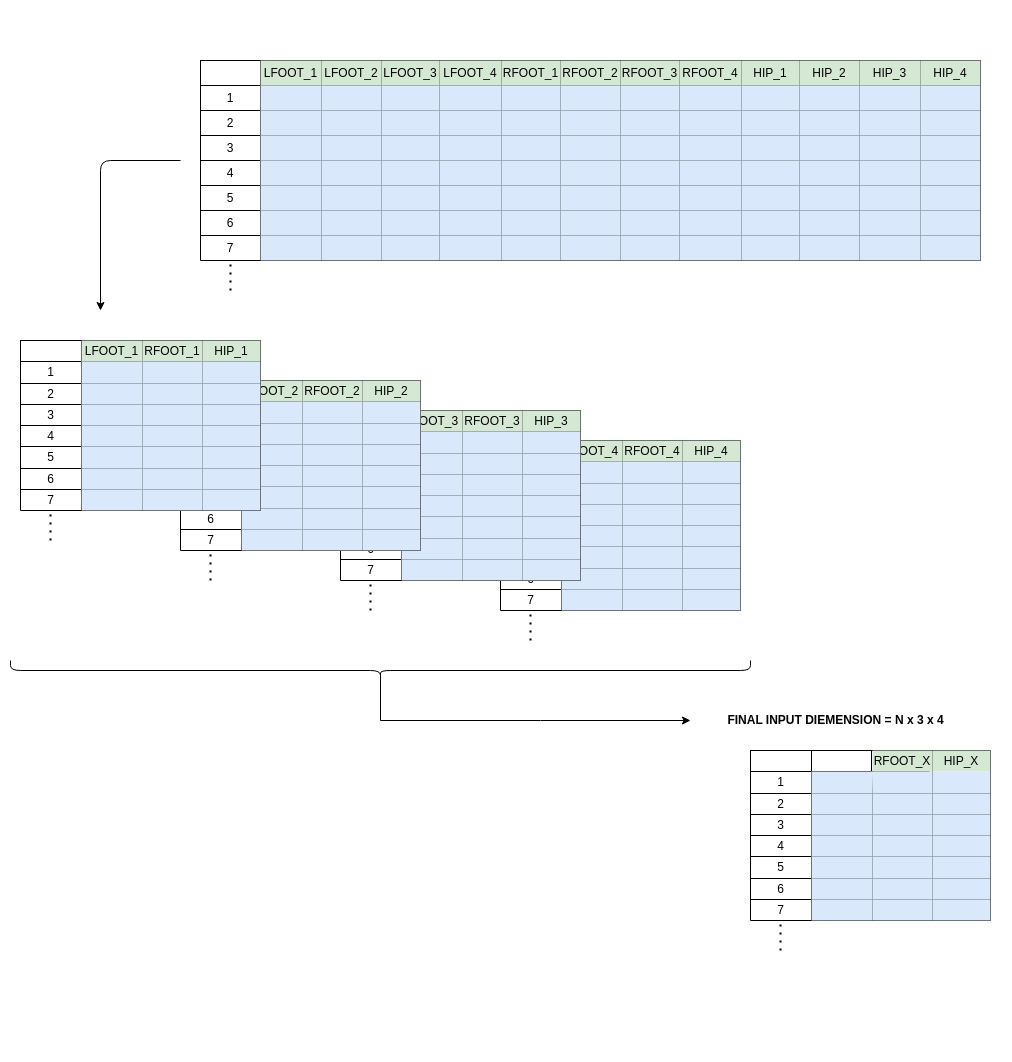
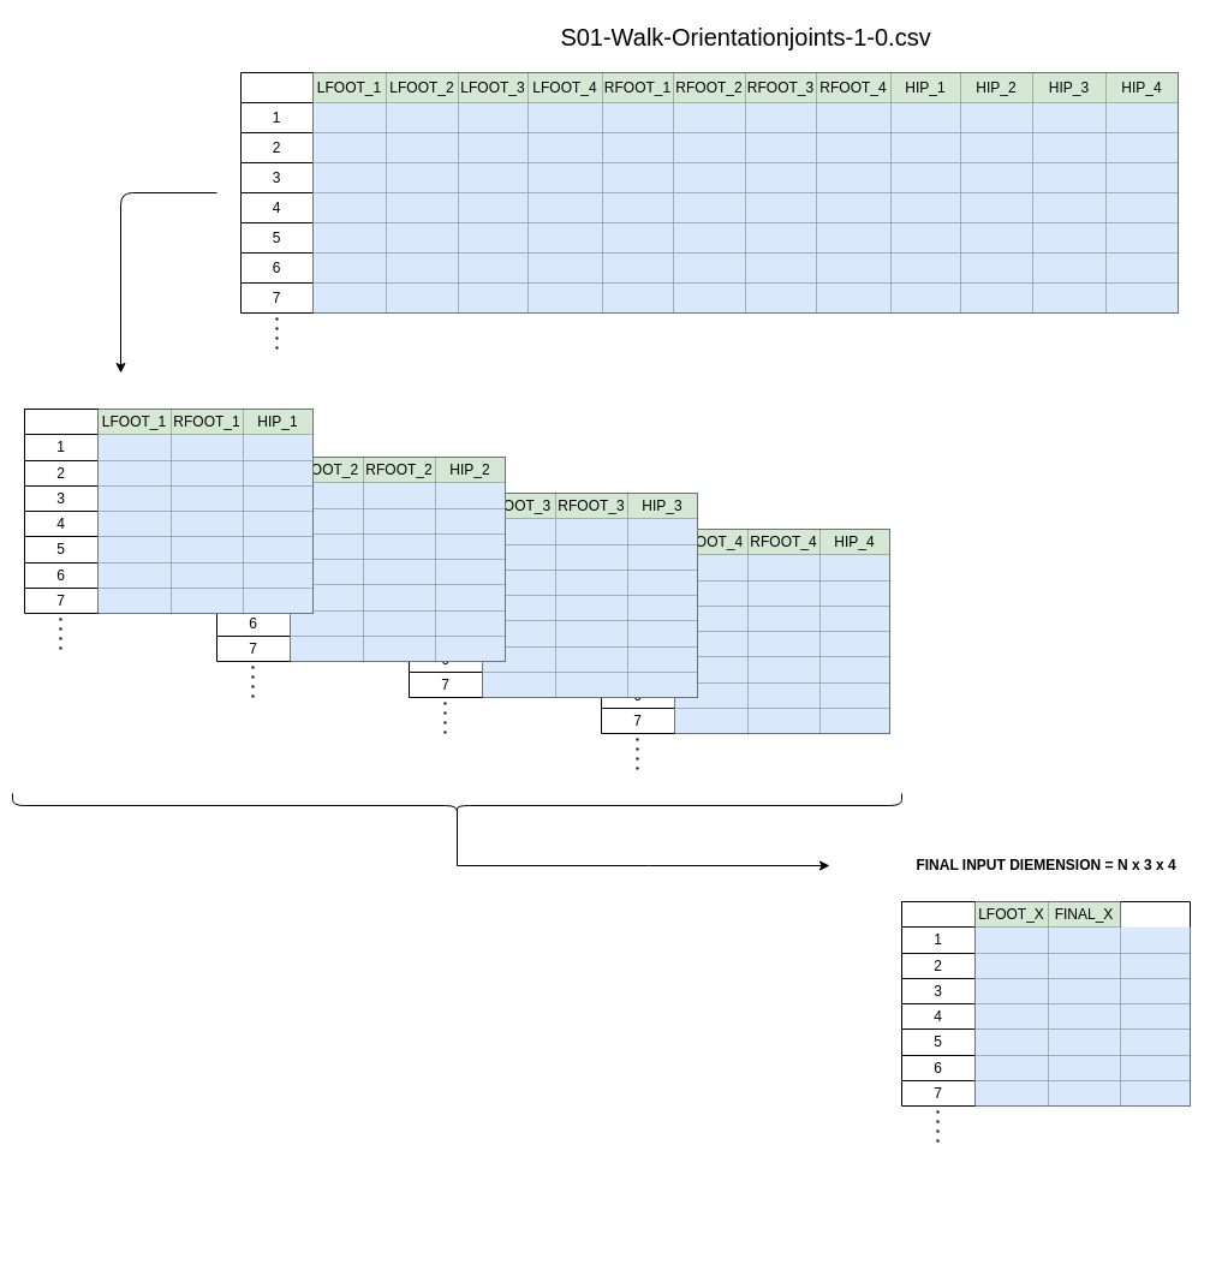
+ <mxCell id="238" value="&lt;div style=&quot;font-size: 20px&quot;&gt;S01-Walk-Orientationjoints-1-0.csv&lt;/div&gt;" style="text;html=1;align=center;verticalAlign=middle;resizable=0;points=[];autosize=1;" parent="1" vertex="1"><mxGeometry x="460" y="20" width="320" height="20" as="geometry" /></mxCell>
- <mxCell id="322" value="&lt;b&gt;FINAL INPUT DIEMENSION = N x 3 x 4&lt;/b&gt;" style="text;html=1;align=center;verticalAlign=middle;resizable=0;points=[];autosize=1;" vertex="1" parent="1"><mxGeometry x="720" y="710" width="230" height="20" as="geometry" /></mxCell>
+ <mxCell id="322" value="&lt;b&gt;FINAL INPUT DIEMENSION = N x 3 x 4&lt;/b&gt;" style="text;html=1;align=center;verticalAlign=middle;resizable=0;points=[];autosize=1;" vertex="1" parent="1"><mxGeometry x="755" y="710" width="230" height="20" as="geometry" /></mxCell>
+ <mxCell id="284" value="LFOOT_X" style="shape=partialRectangle;html=1;whiteSpace=wrap;connectable=0;overflow=hidden;fillColor=#d5e8d4;top=0;left=0;bottom=0;right=0;strokeColor=#82b366;" vertex="1" parent="282"><mxGeometry x="61" width="61" height="21" as="geometry" /></mxCell>
- <mxCell id="286" value="HIP_X" style="shape=partialRectangle;html=1;whiteSpace=wrap;connectable=0;overflow=hidden;fillColor=#d5e8d4;top=0;left=0;bottom=0;right=0;strokeColor=#82b366;" vertex="1" parent="282"><mxGeometry x="182" width="58" height="21" as="geometry" /></mxCell>
- <mxCell id="285" value="RFOOT_X" style="shape=partialRectangle;html=1;whiteSpace=wrap;connectable=0;overflow=hidden;fillColor=#d5e8d4;top=0;left=0;bottom=0;right=0;strokeColor=#82b366;" vertex="1" parent="282"><mxGeometry x="122" width="60" height="21" as="geometry" /></mxCell>
+ <mxCell id="285" value="FINAL_X" style="shape=partialRectangle;html=1;whiteSpace=wrap;connectable=0;overflow=hidden;fillColor=#d5e8d4;top=0;left=0;bottom=0;right=0;strokeColor=#82b366;" vertex="1" parent="282"><mxGeometry x="122" width="60" height="21" as="geometry" /></mxCell>
